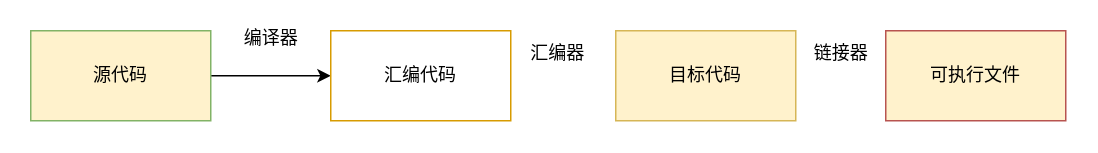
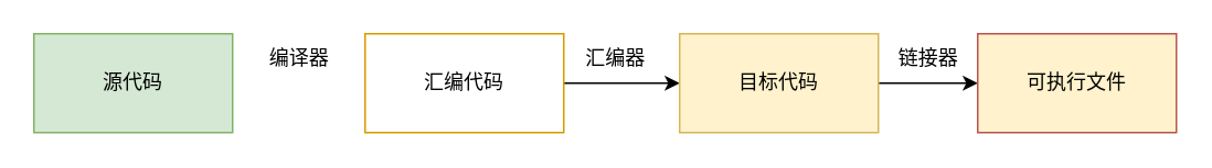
- <mxCell id="9" value="编译器" style="text;html=1;align=center;verticalAlign=middle;resizable=0;points=[];autosize=1;strokeColor=none;fillColor=none;" vertex="1" parent="1"><mxGeometry x="150" y="10" width="60" height="30" as="geometry" /></mxCell>
+ <mxCell id="9" value="编译器" style="text;html=1;align=center;verticalAlign=middle;resizable=0;points=[];autosize=1;strokeColor=none;fillColor=none;" vertex="1" parent="1"><mxGeometry x="150" y="20" width="60" height="30" as="geometry" /></mxCell>
- <mxCell id="3" value="源代码" style="rounded=0;whiteSpace=wrap;html=1;fillColor=#fff2cc;strokeColor=#82b366;" vertex="1" parent="1"><mxGeometry x="20" y="20" width="120" height="60" as="geometry" /></mxCell>
+ <mxCell id="3" value="源代码" style="rounded=0;whiteSpace=wrap;html=1;fillColor=#d5e8d4;strokeColor=#82b366;" vertex="1" parent="1"><mxGeometry x="20" y="20" width="120" height="60" as="geometry" /></mxCell>
- <mxCell id="2" style="edgeStyle=orthogonalEdgeStyle;rounded=0;orthogonalLoop=1;jettySize=auto;html=1;entryX=0;entryY=0.5;entryDx=0;entryDy=0;" edge="1" parent="1" source="3" target="5"><mxGeometry relative="1" as="geometry" /></mxCell>
+ <mxCell id="4" value="" style="edgeStyle=orthogonalEdgeStyle;rounded=0;orthogonalLoop=1;jettySize=auto;html=1;" edge="1" parent="1" source="5" target="7"><mxGeometry relative="1" as="geometry" /></mxCell>
+ <mxCell id="6" value="" style="edgeStyle=orthogonalEdgeStyle;rounded=0;orthogonalLoop=1;jettySize=auto;html=1;" edge="1" parent="1" source="7" target="8"><mxGeometry relative="1" as="geometry" /></mxCell>
